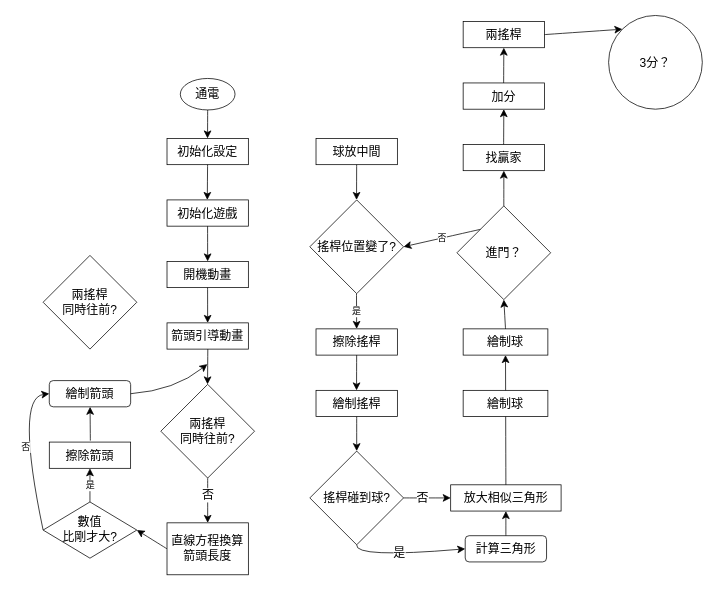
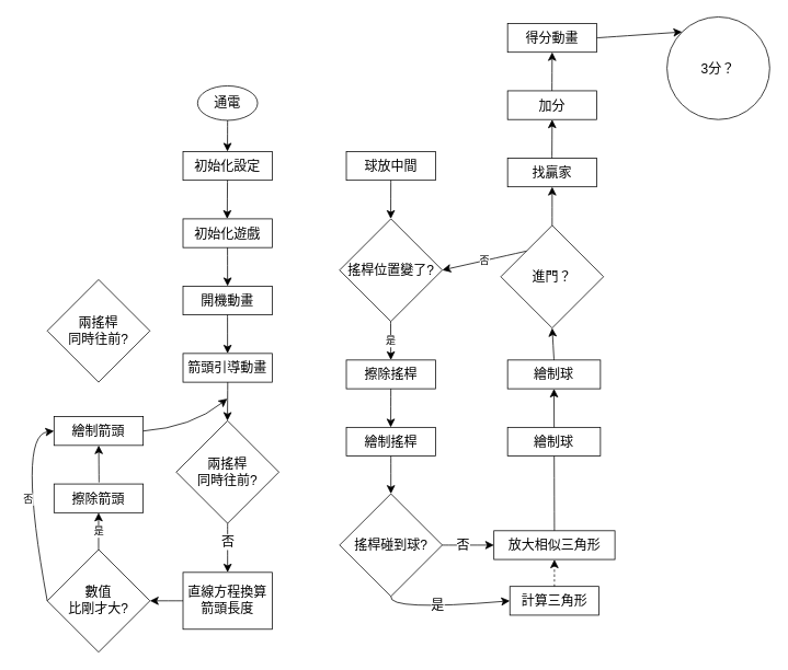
- <mxCell id="50" value="兩搖桿" style="rounded=0;whiteSpace=wrap;html=1;fontSize=16;" vertex="1" parent="1"><mxGeometry x="617.26" y="28" width="108.5" height="35" as="geometry" /></mxCell>
+ <mxCell id="50" value="得分動畫" style="rounded=0;whiteSpace=wrap;html=1;fontSize=16;" vertex="1" parent="1"><mxGeometry x="617.26" y="28" width="108.5" height="35" as="geometry" /></mxCell>
- <mxCell id="31" value="繪制箭頭" style="whiteSpace=wrap;html=1;fontSize=16;rounded=1;" vertex="1" parent="1"><mxGeometry x="65.25" y="507" width="108.5" height="35" as="geometry" /></mxCell>
+ <mxCell id="31" value="繪制箭頭" style="rounded=0;whiteSpace=wrap;html=1;fontSize=16;" vertex="1" parent="1"><mxGeometry x="65.25" y="507" width="108.5" height="35" as="geometry" /></mxCell>
- <mxCell id="39" value="" style="endArrow=classic;html=1;rounded=0;fontSize=12;startSize=8;endSize=8;curved=1;exitX=0.5;exitY=0;exitDx=0;exitDy=0;entryX=0.5;entryY=1;entryDx=0;entryDy=0;" edge="1" parent="1" source="23" target="20"><mxGeometry width="50" height="50" relative="1" as="geometry"><mxPoint x="624" y="659" as="sourcePoint" /><mxPoint x="729" y="702" as="targetPoint" /></mxGeometry></mxCell>
+ <mxCell id="39" value="" style="endArrow=classic;html=1;rounded=0;fontSize=12;startSize=8;endSize=8;curved=1;exitX=0.5;exitY=0;exitDx=0;exitDy=0;entryX=0.5;entryY=1;entryDx=0;entryDy=0;dashed=1;" edge="1" parent="1" source="23" target="20"><mxGeometry width="50" height="50" relative="1" as="geometry"><mxPoint x="624" y="659" as="sourcePoint" /><mxPoint x="729" y="702" as="targetPoint" /></mxGeometry></mxCell>
- <mxCell id="27" value="數值&lt;br&gt;比剛才大?" style="rhombus;whiteSpace=wrap;html=1;fontSize=16;" vertex="1" parent="1"><mxGeometry x="57" y="668.86" width="125" height="75" as="geometry" /></mxCell>
+ <mxCell id="27" value="數值&lt;br&gt;比剛才大?" style="rhombus;whiteSpace=wrap;html=1;fontSize=16;" vertex="1" parent="1"><mxGeometry x="57" y="668.86" width="125" height="125" as="geometry" /></mxCell>
- <mxCell id="23" value="計算三角形" style="whiteSpace=wrap;html=1;fontSize=16;rounded=1;" vertex="1" parent="1"><mxGeometry x="620" y="713.86" width="108.5" height="35" as="geometry" /></mxCell>
+ <mxCell id="23" value="計算三角形" style="rounded=0;whiteSpace=wrap;html=1;fontSize=16;" vertex="1" parent="1"><mxGeometry x="620" y="713.86" width="108.5" height="35" as="geometry" /></mxCell>
